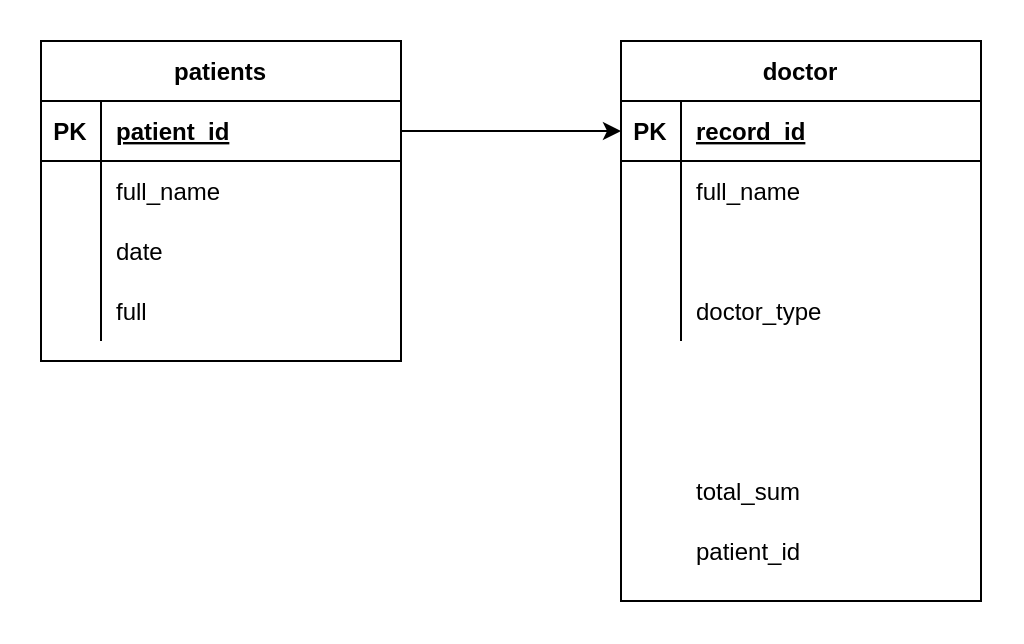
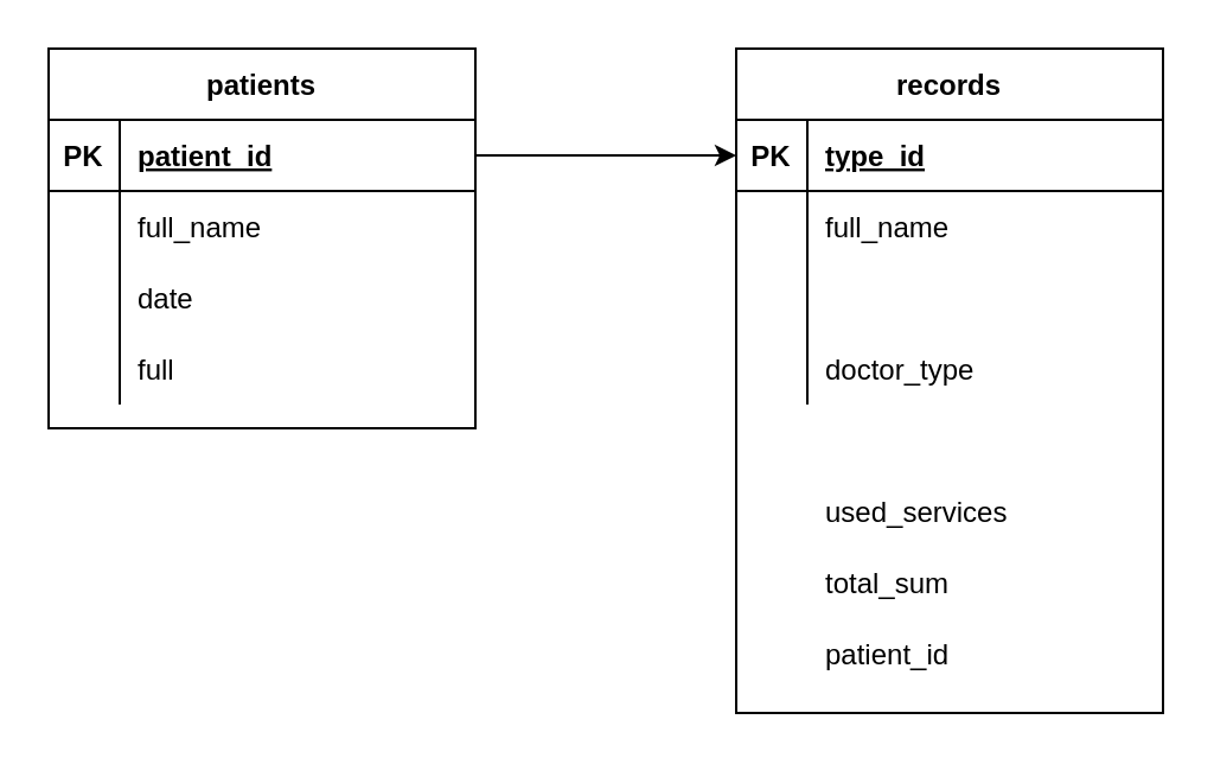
- <mxCell id="15" value="doctor" style="shape=table;startSize=30;container=1;collapsible=1;childLayout=tableLayout;fixedRows=1;rowLines=0;fontStyle=1;align=center;resizeLast=1;" parent="1" vertex="1"><mxGeometry x="310" y="20" width="180" height="280" as="geometry" /></mxCell>
+ <mxCell id="15" value="records" style="shape=table;startSize=30;container=1;collapsible=1;childLayout=tableLayout;fixedRows=1;rowLines=0;fontStyle=1;align=center;resizeLast=1;" parent="1" vertex="1"><mxGeometry x="310" y="20" width="180" height="280" as="geometry" /></mxCell>
- <mxCell id="18" value="record_id" style="shape=partialRectangle;connectable=0;fillColor=none;top=0;left=0;bottom=0;right=0;align=left;spacingLeft=6;fontStyle=5;overflow=hidden;" parent="16" vertex="1"><mxGeometry x="30" width="150" height="30" as="geometry" /></mxCell>
+ <mxCell id="18" value="type_id" style="shape=partialRectangle;connectable=0;fillColor=none;top=0;left=0;bottom=0;right=0;align=left;spacingLeft=6;fontStyle=5;overflow=hidden;" parent="16" vertex="1"><mxGeometry x="30" width="150" height="30" as="geometry" /></mxCell>
+ <mxCell id="27" value="used_services" style="shape=partialRectangle;connectable=0;fillColor=none;top=0;left=0;bottom=0;right=0;align=left;spacingLeft=6;overflow=hidden;" parent="1" vertex="1"><mxGeometry x="340" y="200" width="150" height="30" as="geometry" /></mxCell>
